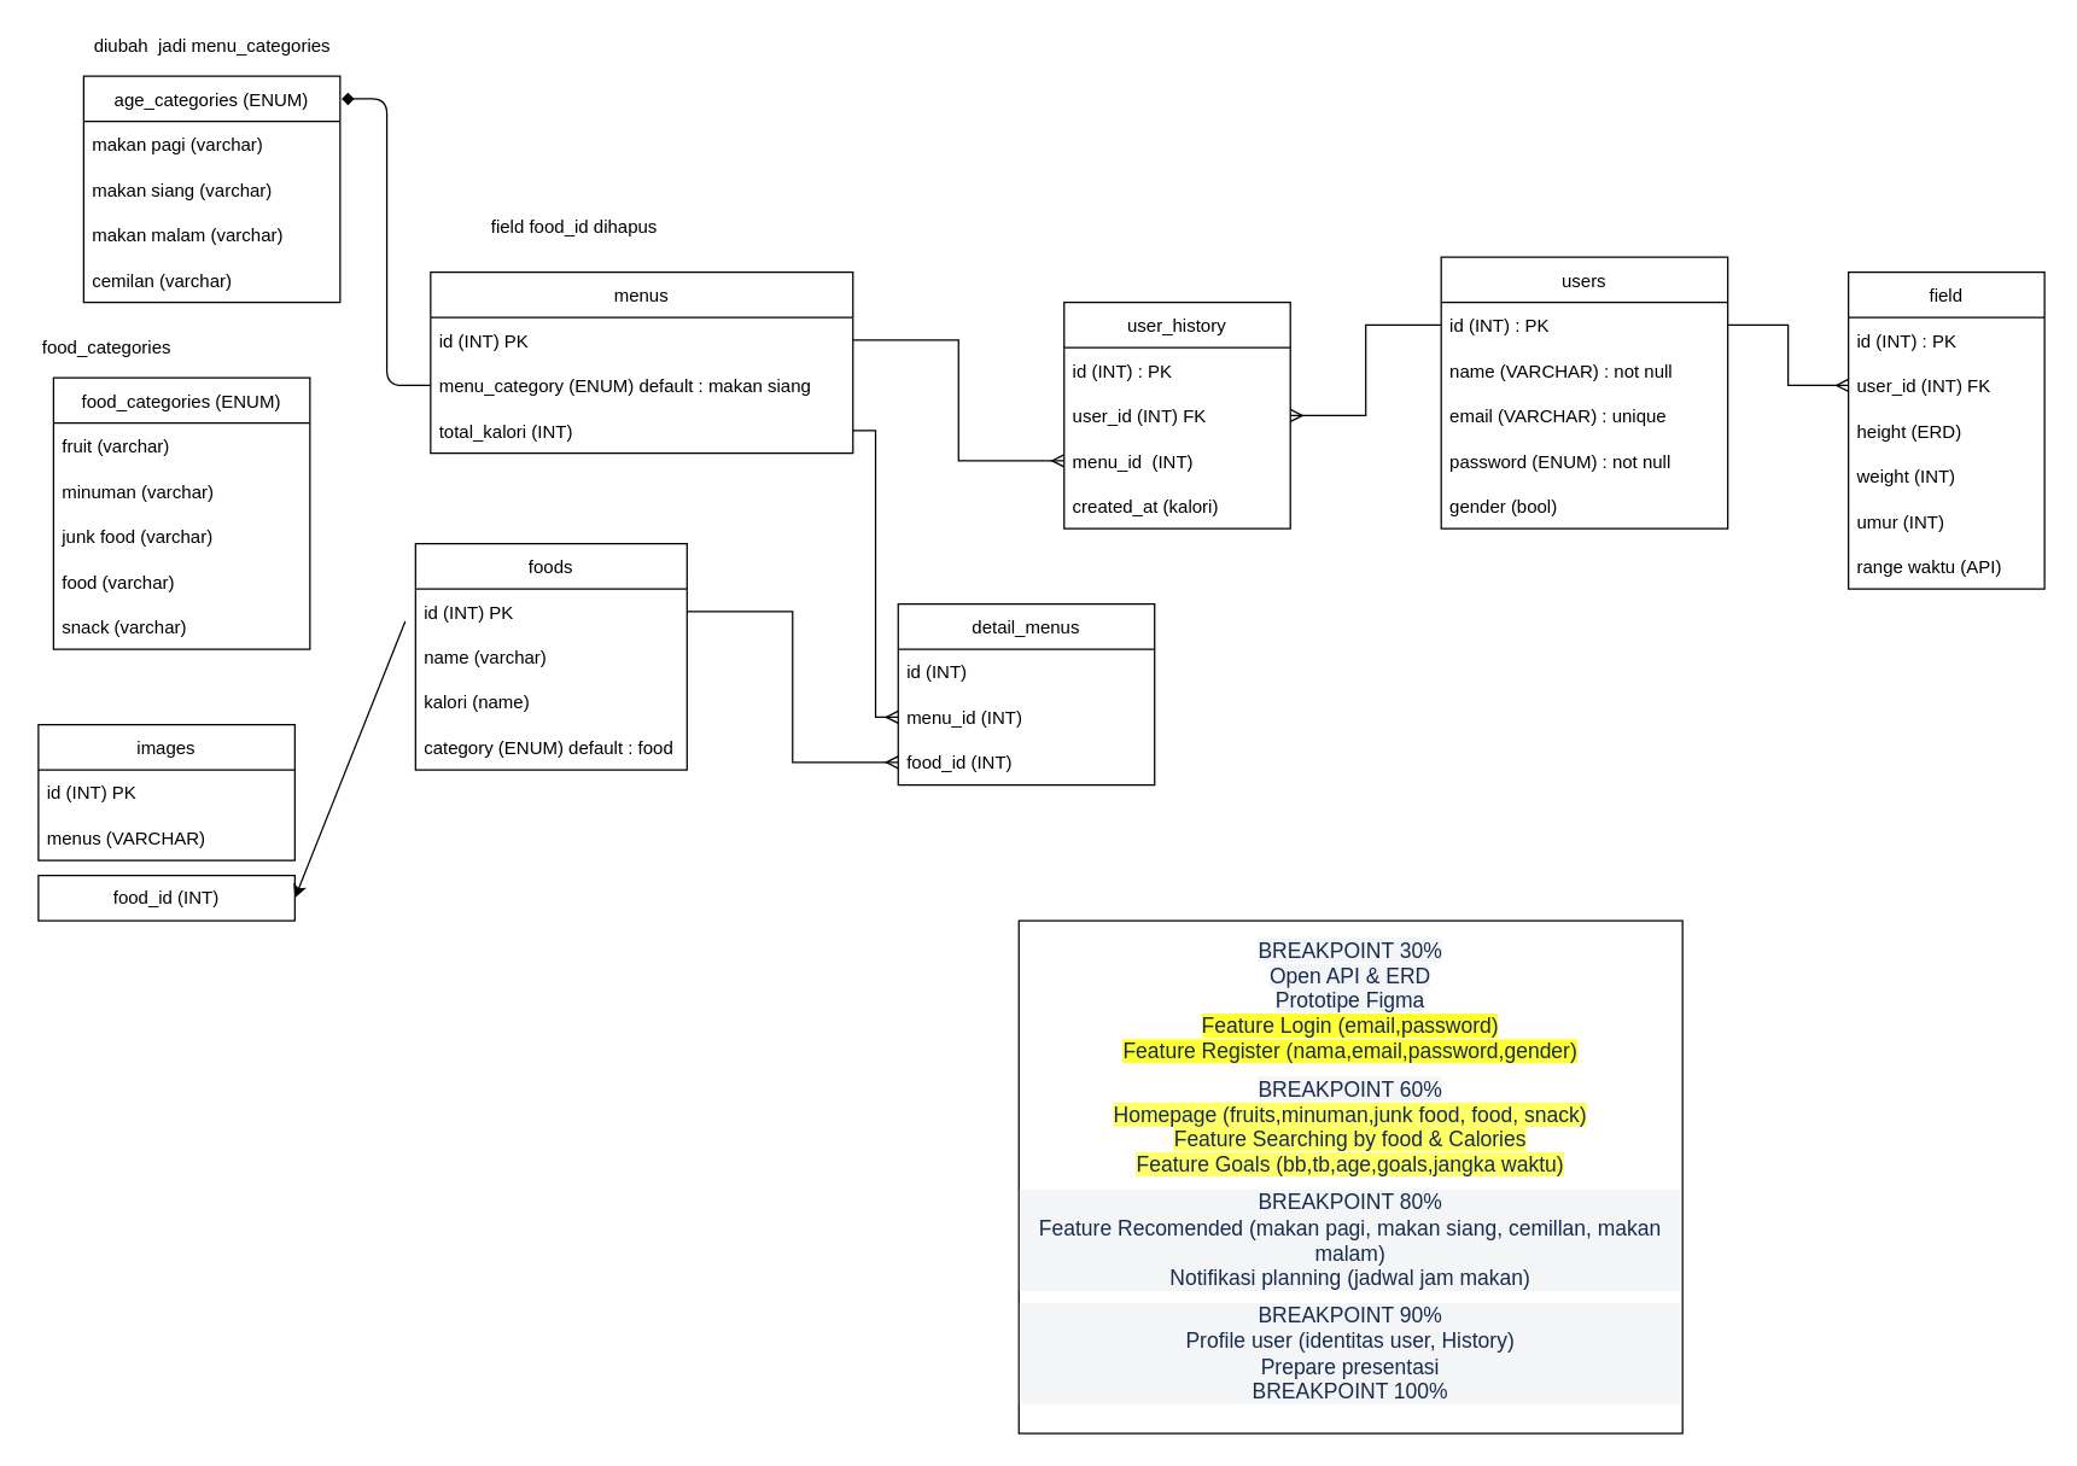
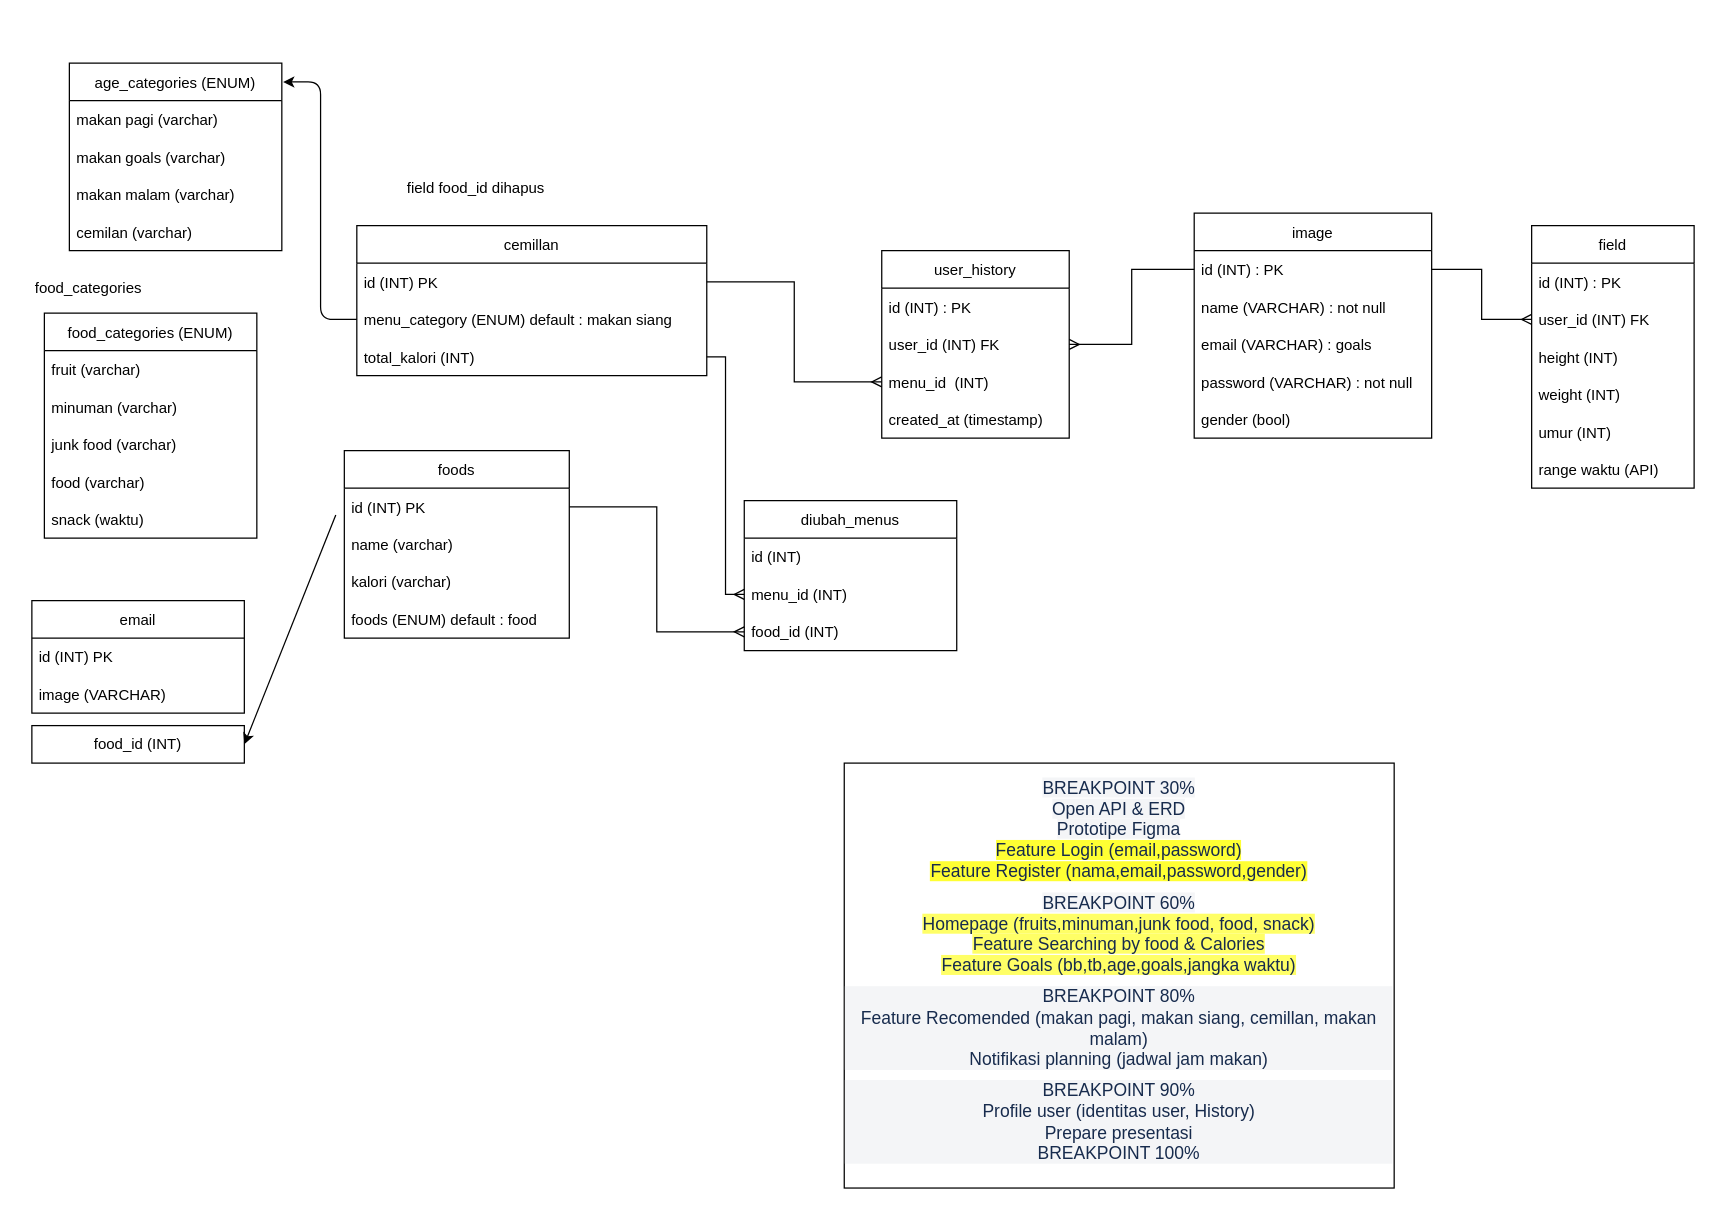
- <mxCell id="54" value="diubah&amp;nbsp; jadi menu_categories" style="text;html=1;align=center;verticalAlign=middle;resizable=0;points=[];autosize=1;strokeColor=none;fillColor=none;" vertex="1" parent="1"><mxGeometry x="55" y="20" width="170" height="20" as="geometry" /></mxCell>
- <mxCell id="45" style="edgeStyle=elbowEdgeStyle;html=1;exitX=0;exitY=0.5;exitDx=0;exitDy=0;entryX=1.006;entryY=0.1;entryDx=0;entryDy=0;entryPerimeter=0;endArrow=diamond;" parent="1" source="32" target="34" edge="1"><mxGeometry relative="1" as="geometry"><mxPoint x="993.13" y="531.74" as="targetPoint" /><mxPoint x="955" y="480" as="sourcePoint" /></mxGeometry></mxCell>
+ <mxCell id="45" style="edgeStyle=elbowEdgeStyle;html=1;exitX=0;exitY=0.5;exitDx=0;exitDy=0;entryX=1.006;entryY=0.1;entryDx=0;entryDy=0;entryPerimeter=0;" parent="1" source="32" target="34" edge="1"><mxGeometry relative="1" as="geometry"><mxPoint x="993.13" y="531.74" as="targetPoint" /><mxPoint x="955" y="480" as="sourcePoint" /></mxGeometry></mxCell>
- <mxCell id="36" value="makan siang (varchar)" style="text;strokeColor=none;fillColor=none;align=left;verticalAlign=middle;spacingLeft=4;spacingRight=4;overflow=hidden;points=[[0,0.5],[1,0.5]];portConstraint=eastwest;rotatable=0;" parent="34" vertex="1"><mxGeometry y="60" width="170" height="30" as="geometry" /></mxCell>
+ <mxCell id="36" value="makan goals (varchar)" style="text;strokeColor=none;fillColor=none;align=left;verticalAlign=middle;spacingLeft=4;spacingRight=4;overflow=hidden;points=[[0,0.5],[1,0.5]];portConstraint=eastwest;rotatable=0;" parent="34" vertex="1"><mxGeometry y="60" width="170" height="30" as="geometry" /></mxCell>
- <mxCell id="2" value="users" style="swimlane;fontStyle=0;childLayout=stackLayout;horizontal=1;startSize=30;horizontalStack=0;resizeParent=1;resizeParentMax=0;resizeLast=0;collapsible=1;marginBottom=0;" parent="1" vertex="1"><mxGeometry x="955" y="170" width="190" height="180" as="geometry" /></mxCell>
+ <mxCell id="2" value="image" style="swimlane;fontStyle=0;childLayout=stackLayout;horizontal=1;startSize=30;horizontalStack=0;resizeParent=1;resizeParentMax=0;resizeLast=0;collapsible=1;marginBottom=0;" parent="1" vertex="1"><mxGeometry x="955" y="170" width="190" height="180" as="geometry" /></mxCell>
- <mxCell id="30" value="menus" style="swimlane;fontStyle=0;childLayout=stackLayout;horizontal=1;startSize=30;horizontalStack=0;resizeParent=1;resizeParentMax=0;resizeLast=0;collapsible=1;marginBottom=0;" parent="1" vertex="1"><mxGeometry x="285" y="180" width="280" height="120" as="geometry" /></mxCell>
+ <mxCell id="30" value="cemillan" style="swimlane;fontStyle=0;childLayout=stackLayout;horizontal=1;startSize=30;horizontalStack=0;resizeParent=1;resizeParentMax=0;resizeLast=0;collapsible=1;marginBottom=0;" parent="1" vertex="1"><mxGeometry x="285" y="180" width="280" height="120" as="geometry" /></mxCell>
- <mxCell id="5" value="email (VARCHAR) : unique" style="text;strokeColor=none;fillColor=none;align=left;verticalAlign=middle;spacingLeft=4;spacingRight=4;overflow=hidden;points=[[0,0.5],[1,0.5]];portConstraint=eastwest;rotatable=0;" parent="2" vertex="1"><mxGeometry y="90" width="190" height="30" as="geometry" /></mxCell>
+ <mxCell id="5" value="email (VARCHAR) : goals" style="text;strokeColor=none;fillColor=none;align=left;verticalAlign=middle;spacingLeft=4;spacingRight=4;overflow=hidden;points=[[0,0.5],[1,0.5]];portConstraint=eastwest;rotatable=0;" parent="2" vertex="1"><mxGeometry y="90" width="190" height="30" as="geometry" /></mxCell>
- <mxCell id="25" value="height (ERD)" style="text;strokeColor=none;fillColor=none;align=left;verticalAlign=middle;spacingLeft=4;spacingRight=4;overflow=hidden;points=[[0,0.5],[1,0.5]];portConstraint=eastwest;rotatable=0;" parent="22" vertex="1"><mxGeometry y="90" width="130" height="30" as="geometry" /></mxCell>
+ <mxCell id="25" value="height (INT)" style="text;strokeColor=none;fillColor=none;align=left;verticalAlign=middle;spacingLeft=4;spacingRight=4;overflow=hidden;points=[[0,0.5],[1,0.5]];portConstraint=eastwest;rotatable=0;" parent="22" vertex="1"><mxGeometry y="90" width="130" height="30" as="geometry" /></mxCell>
- <mxCell id="6" value="password (ENUM) : not null" style="text;strokeColor=none;fillColor=none;align=left;verticalAlign=middle;spacingLeft=4;spacingRight=4;overflow=hidden;points=[[0,0.5],[1,0.5]];portConstraint=eastwest;rotatable=0;" parent="2" vertex="1"><mxGeometry y="120" width="190" height="30" as="geometry" /></mxCell>
+ <mxCell id="6" value="password (VARCHAR) : not null" style="text;strokeColor=none;fillColor=none;align=left;verticalAlign=middle;spacingLeft=4;spacingRight=4;overflow=hidden;points=[[0,0.5],[1,0.5]];portConstraint=eastwest;rotatable=0;" parent="2" vertex="1"><mxGeometry y="120" width="190" height="30" as="geometry" /></mxCell>
- <mxCell id="51" value="created_at (kalori)" style="text;strokeColor=none;fillColor=none;align=left;verticalAlign=middle;spacingLeft=4;spacingRight=4;overflow=hidden;points=[[0,0.5],[1,0.5]];portConstraint=eastwest;rotatable=0;" parent="47" vertex="1"><mxGeometry y="120" width="150" height="30" as="geometry" /></mxCell>
+ <mxCell id="51" value="created_at (timestamp)" style="text;strokeColor=none;fillColor=none;align=left;verticalAlign=middle;spacingLeft=4;spacingRight=4;overflow=hidden;points=[[0,0.5],[1,0.5]];portConstraint=eastwest;rotatable=0;" parent="47" vertex="1"><mxGeometry y="120" width="150" height="30" as="geometry" /></mxCell>
- <mxCell id="13" value="snack (varchar)" style="text;strokeColor=none;fillColor=none;align=left;verticalAlign=middle;spacingLeft=4;spacingRight=4;overflow=hidden;points=[[0,0.5],[1,0.5]];portConstraint=eastwest;rotatable=0;" parent="8" vertex="1"><mxGeometry y="150" width="170" height="30" as="geometry" /></mxCell>
+ <mxCell id="13" value="snack (waktu)" style="text;strokeColor=none;fillColor=none;align=left;verticalAlign=middle;spacingLeft=4;spacingRight=4;overflow=hidden;points=[[0,0.5],[1,0.5]];portConstraint=eastwest;rotatable=0;" parent="8" vertex="1"><mxGeometry y="150" width="170" height="30" as="geometry" /></mxCell>
- <mxCell id="40" value="detail_menus" style="swimlane;fontStyle=0;childLayout=stackLayout;horizontal=1;startSize=30;horizontalStack=0;resizeParent=1;resizeParentMax=0;resizeLast=0;collapsible=1;marginBottom=0;" parent="1" vertex="1"><mxGeometry x="595" y="400" width="170" height="120" as="geometry" /></mxCell>
+ <mxCell id="40" value="diubah_menus" style="swimlane;fontStyle=0;childLayout=stackLayout;horizontal=1;startSize=30;horizontalStack=0;resizeParent=1;resizeParentMax=0;resizeLast=0;collapsible=1;marginBottom=0;" parent="1" vertex="1"><mxGeometry x="595" y="400" width="170" height="120" as="geometry" /></mxCell>
- <mxCell id="20" value="kalori (name)" style="text;strokeColor=none;fillColor=none;align=left;verticalAlign=middle;spacingLeft=4;spacingRight=4;overflow=hidden;points=[[0,0.5],[1,0.5]];portConstraint=eastwest;rotatable=0;" parent="17" vertex="1"><mxGeometry y="90" width="180" height="30" as="geometry" /></mxCell>
+ <mxCell id="20" value="kalori (varchar)" style="text;strokeColor=none;fillColor=none;align=left;verticalAlign=middle;spacingLeft=4;spacingRight=4;overflow=hidden;points=[[0,0.5],[1,0.5]];portConstraint=eastwest;rotatable=0;" parent="17" vertex="1"><mxGeometry y="90" width="180" height="30" as="geometry" /></mxCell>
- <mxCell id="14" value="images" style="swimlane;fontStyle=0;childLayout=stackLayout;horizontal=1;startSize=30;horizontalStack=0;resizeParent=1;resizeParentMax=0;resizeLast=0;collapsible=1;marginBottom=0;" parent="1" vertex="1"><mxGeometry x="25" y="480" width="170" height="90" as="geometry" /></mxCell>
+ <mxCell id="14" value="email" style="swimlane;fontStyle=0;childLayout=stackLayout;horizontal=1;startSize=30;horizontalStack=0;resizeParent=1;resizeParentMax=0;resizeLast=0;collapsible=1;marginBottom=0;" parent="1" vertex="1"><mxGeometry x="25" y="480" width="170" height="90" as="geometry" /></mxCell>
- <mxCell id="21" value="category (ENUM) default : food" style="text;strokeColor=none;fillColor=none;align=left;verticalAlign=middle;spacingLeft=4;spacingRight=4;overflow=hidden;points=[[0,0.5],[1,0.5]];portConstraint=eastwest;rotatable=0;" parent="17" vertex="1"><mxGeometry y="120" width="180" height="30" as="geometry" /></mxCell>
+ <mxCell id="21" value="foods (ENUM) default : food" style="text;strokeColor=none;fillColor=none;align=left;verticalAlign=middle;spacingLeft=4;spacingRight=4;overflow=hidden;points=[[0,0.5],[1,0.5]];portConstraint=eastwest;rotatable=0;" parent="17" vertex="1"><mxGeometry y="120" width="180" height="30" as="geometry" /></mxCell>
- <mxCell id="16" value="menus (VARCHAR) " style="text;strokeColor=none;fillColor=none;align=left;verticalAlign=middle;spacingLeft=4;spacingRight=4;overflow=hidden;points=[[0,0.5],[1,0.5]];portConstraint=eastwest;rotatable=0;" parent="14" vertex="1"><mxGeometry y="60" width="170" height="30" as="geometry" /></mxCell>
+ <mxCell id="16" value="image (VARCHAR) " style="text;strokeColor=none;fillColor=none;align=left;verticalAlign=middle;spacingLeft=4;spacingRight=4;overflow=hidden;points=[[0,0.5],[1,0.5]];portConstraint=eastwest;rotatable=0;" parent="14" vertex="1"><mxGeometry y="60" width="170" height="30" as="geometry" /></mxCell>
